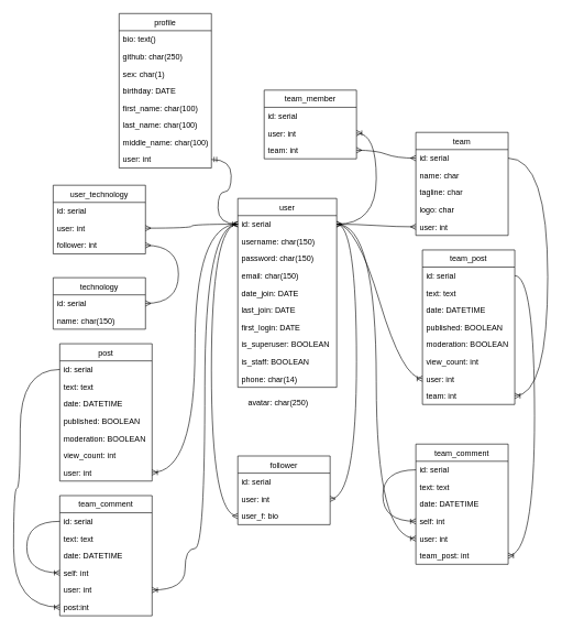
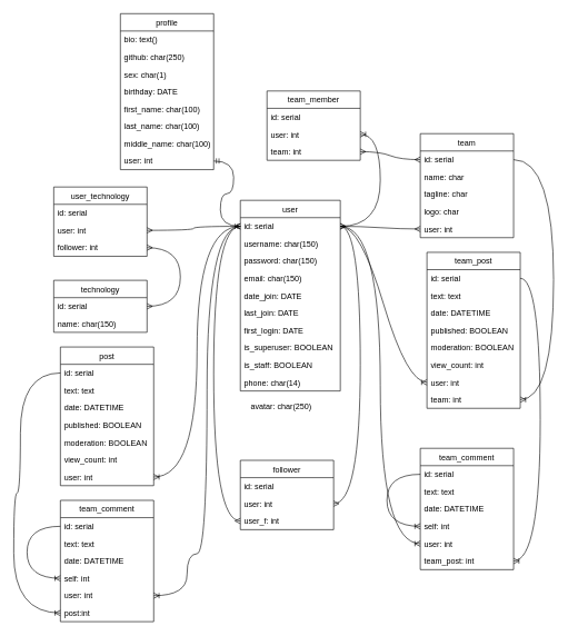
- <mxCell id="34" value="user_f: bio" style="text;strokeColor=none;fillColor=none;align=left;verticalAlign=top;spacingLeft=4;spacingRight=4;overflow=hidden;rotatable=0;points=[[0,0.5],[1,0.5]];portConstraint=eastwest;" vertex="1" parent="31"><mxGeometry y="78" width="140" height="26" as="geometry" /></mxCell>
+ <mxCell id="34" value="user_f: int" style="text;strokeColor=none;fillColor=none;align=left;verticalAlign=top;spacingLeft=4;spacingRight=4;overflow=hidden;rotatable=0;points=[[0,0.5],[1,0.5]];portConstraint=eastwest;" vertex="1" parent="31"><mxGeometry y="78" width="140" height="26" as="geometry" /></mxCell>
